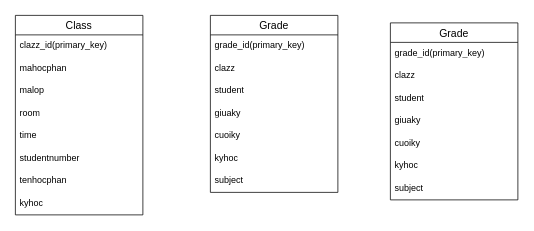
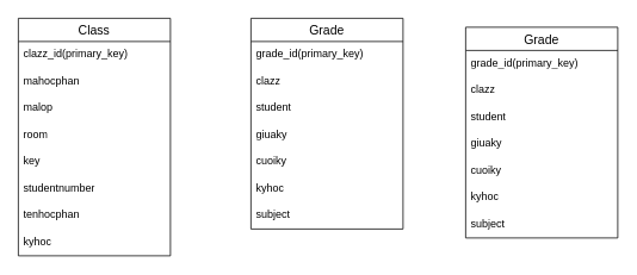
- <mxCell id="7" value="time" style="text;strokeColor=none;fillColor=none;spacingLeft=4;spacingRight=4;overflow=hidden;rotatable=0;points=[[0,0.5],[1,0.5]];portConstraint=eastwest;fontSize=12;whiteSpace=wrap;html=1;" parent="2" vertex="1"><mxGeometry y="146" width="170" height="30" as="geometry" /></mxCell>
+ <mxCell id="7" value="key" style="text;strokeColor=none;fillColor=none;spacingLeft=4;spacingRight=4;overflow=hidden;rotatable=0;points=[[0,0.5],[1,0.5]];portConstraint=eastwest;fontSize=12;whiteSpace=wrap;html=1;" parent="2" vertex="1"><mxGeometry y="146" width="170" height="30" as="geometry" /></mxCell>
